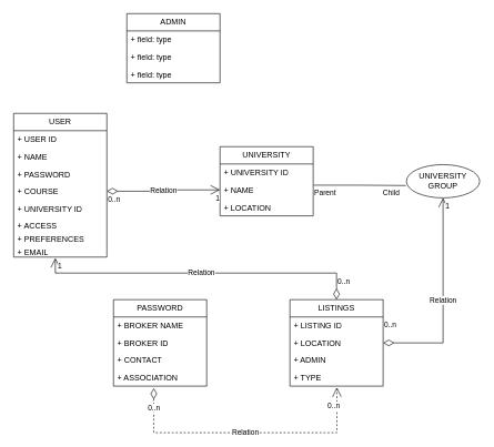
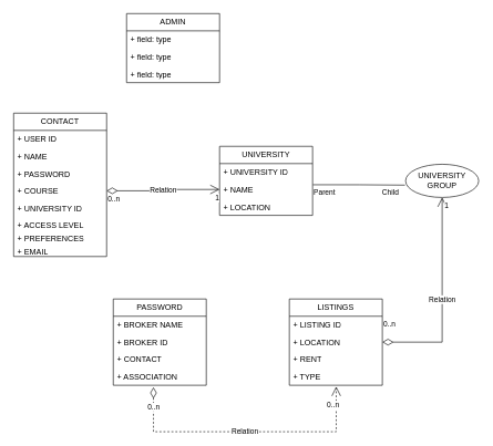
- <mxCell id="6" value="USER" style="swimlane;fontStyle=0;childLayout=stackLayout;horizontal=1;startSize=26;fillColor=none;horizontalStack=0;resizeParent=1;resizeParentMax=0;resizeLast=0;collapsible=1;marginBottom=0;whiteSpace=wrap;html=1;" parent="1" vertex="1"><mxGeometry x="20" y="170" width="140" height="216" as="geometry" /></mxCell>
+ <mxCell id="6" value="CONTACT" style="swimlane;fontStyle=0;childLayout=stackLayout;horizontal=1;startSize=26;fillColor=none;horizontalStack=0;resizeParent=1;resizeParentMax=0;resizeLast=0;collapsible=1;marginBottom=0;whiteSpace=wrap;html=1;" parent="1" vertex="1"><mxGeometry x="20" y="170" width="140" height="216" as="geometry" /></mxCell>
- <mxCell id="12" value="+ ACCESS PASSWORD" style="text;strokeColor=none;fillColor=none;align=left;verticalAlign=top;spacingLeft=4;spacingRight=4;overflow=hidden;rotatable=0;points=[[0,0.5],[1,0.5]];portConstraint=eastwest;whiteSpace=wrap;html=1;" parent="6" vertex="1"><mxGeometry y="156" width="140" height="20" as="geometry" /></mxCell>
+ <mxCell id="12" value="+ ACCESS LEVEL" style="text;strokeColor=none;fillColor=none;align=left;verticalAlign=top;spacingLeft=4;spacingRight=4;overflow=hidden;rotatable=0;points=[[0,0.5],[1,0.5]];portConstraint=eastwest;whiteSpace=wrap;html=1;" parent="6" vertex="1"><mxGeometry y="156" width="140" height="20" as="geometry" /></mxCell>
- <mxCell id="33" value="Relation" style="endArrow=open;html=1;endSize=12;startArrow=diamondThin;startSize=14;startFill=0;edgeStyle=orthogonalEdgeStyle;rounded=0;exitX=0.5;exitY=0;exitDx=0;exitDy=0;entryX=0.447;entryY=1.068;entryDx=0;entryDy=0;entryPerimeter=0;" parent="1" source="19" target="14" edge="1"><mxGeometry relative="1" as="geometry"><mxPoint x="520" y="340" as="sourcePoint" /><mxPoint x="210" y="420" as="targetPoint" /><Array as="points"><mxPoint x="505" y="410" /><mxPoint x="83" y="410" /></Array></mxGeometry></mxCell>
- <mxCell id="34" value="0..n" style="edgeLabel;resizable=0;html=1;align=left;verticalAlign=top;" parent="33" connectable="0" vertex="1"><mxGeometry x="-1" relative="1" as="geometry"><mxPoint y="-40" as="offset" /></mxGeometry></mxCell>
- <mxCell id="35" value="1" style="edgeLabel;resizable=0;html=1;align=right;verticalAlign=top;" parent="33" connectable="0" vertex="1"><mxGeometry x="1" relative="1" as="geometry"><mxPoint x="10" as="offset" /></mxGeometry></mxCell>
- <mxCell id="22" value="+ ADMIN" style="text;strokeColor=none;fillColor=none;align=left;verticalAlign=top;spacingLeft=4;spacingRight=4;overflow=hidden;rotatable=0;points=[[0,0.5],[1,0.5]];portConstraint=eastwest;whiteSpace=wrap;html=1;" parent="19" vertex="1"><mxGeometry y="78" width="140" height="26" as="geometry" /></mxCell>
+ <mxCell id="22" value="+ RENT" style="text;strokeColor=none;fillColor=none;align=left;verticalAlign=top;spacingLeft=4;spacingRight=4;overflow=hidden;rotatable=0;points=[[0,0.5],[1,0.5]];portConstraint=eastwest;whiteSpace=wrap;html=1;" parent="19" vertex="1"><mxGeometry y="78" width="140" height="26" as="geometry" /></mxCell>
